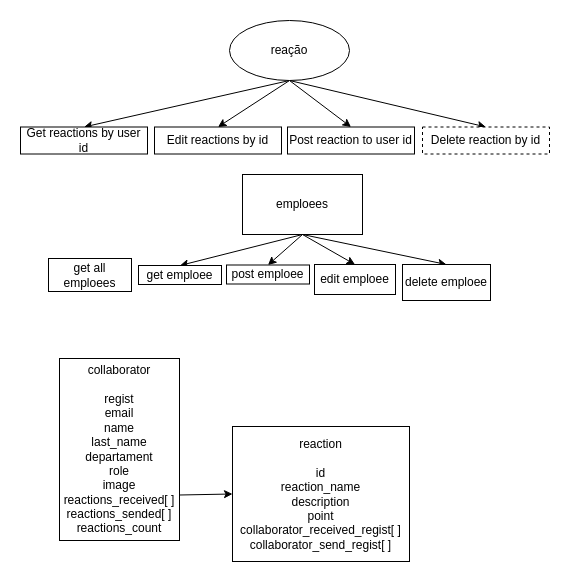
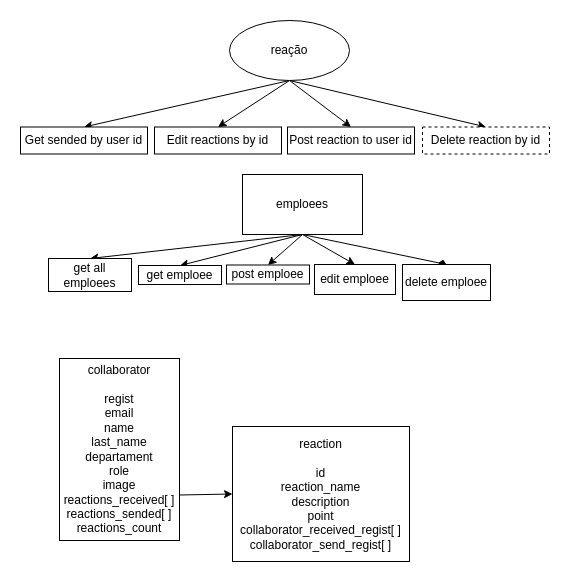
- <mxCell id="17" value="Get reactions by user id" style="rounded=0;whiteSpace=wrap;html=1;" vertex="1" parent="1"><mxGeometry x="20" y="126.5" width="127" height="27" as="geometry" /></mxCell>
+ <mxCell id="17" value="Get sended by user id" style="rounded=0;whiteSpace=wrap;html=1;" vertex="1" parent="1"><mxGeometry x="20" y="126.5" width="127" height="27" as="geometry" /></mxCell>
+ <mxCell id="6" style="edgeStyle=none;html=1;exitX=0.5;exitY=1;exitDx=0;exitDy=0;entryX=0.5;entryY=0;entryDx=0;entryDy=0;" edge="1" parent="1" source="7" target="18"><mxGeometry relative="1" as="geometry" /></mxCell>
- <mxCell id="4" style="edgeStyle=none;html=1;exitX=0.5;exitY=1;exitDx=0;exitDy=0;entryX=0.5;entryY=0;entryDx=0;entryDy=0;" edge="1" parent="1" source="7" target="9"><mxGeometry relative="1" as="geometry" /></mxCell>
+ <mxCell id="4" style="edgeStyle=none;html=1;exitX=0.5;exitY=1;exitDx=0;exitDy=0;entryX=0.5;entryY=0;entryDx=0;entryDy=0;endArrow=diamond;" edge="1" parent="1" source="7" target="9"><mxGeometry relative="1" as="geometry" /></mxCell>
